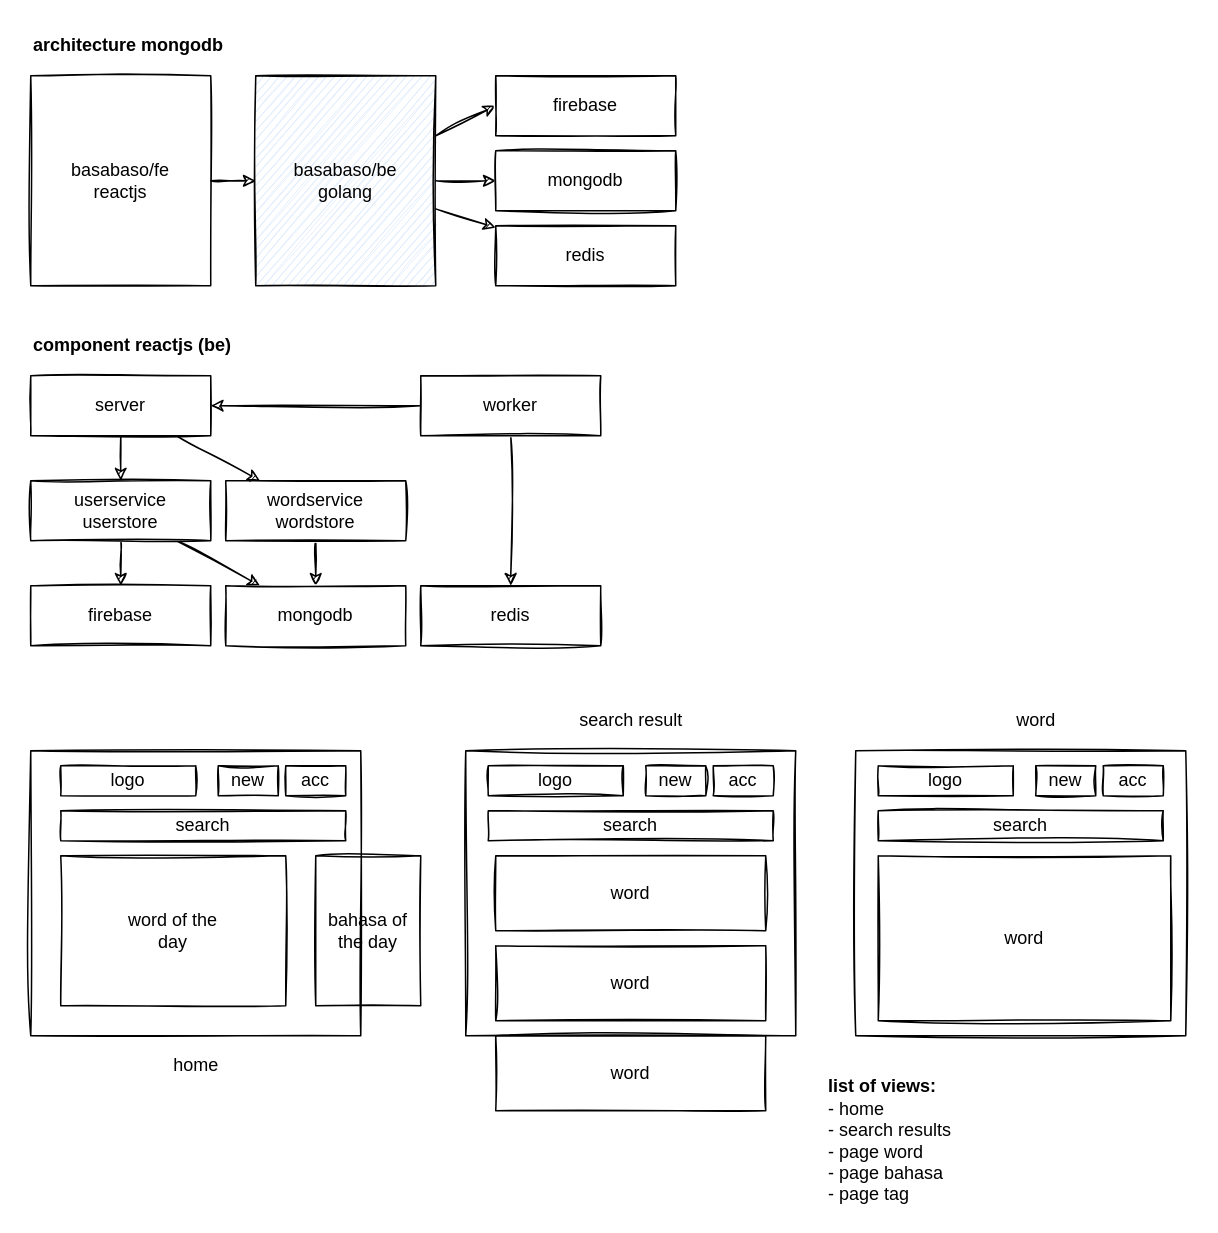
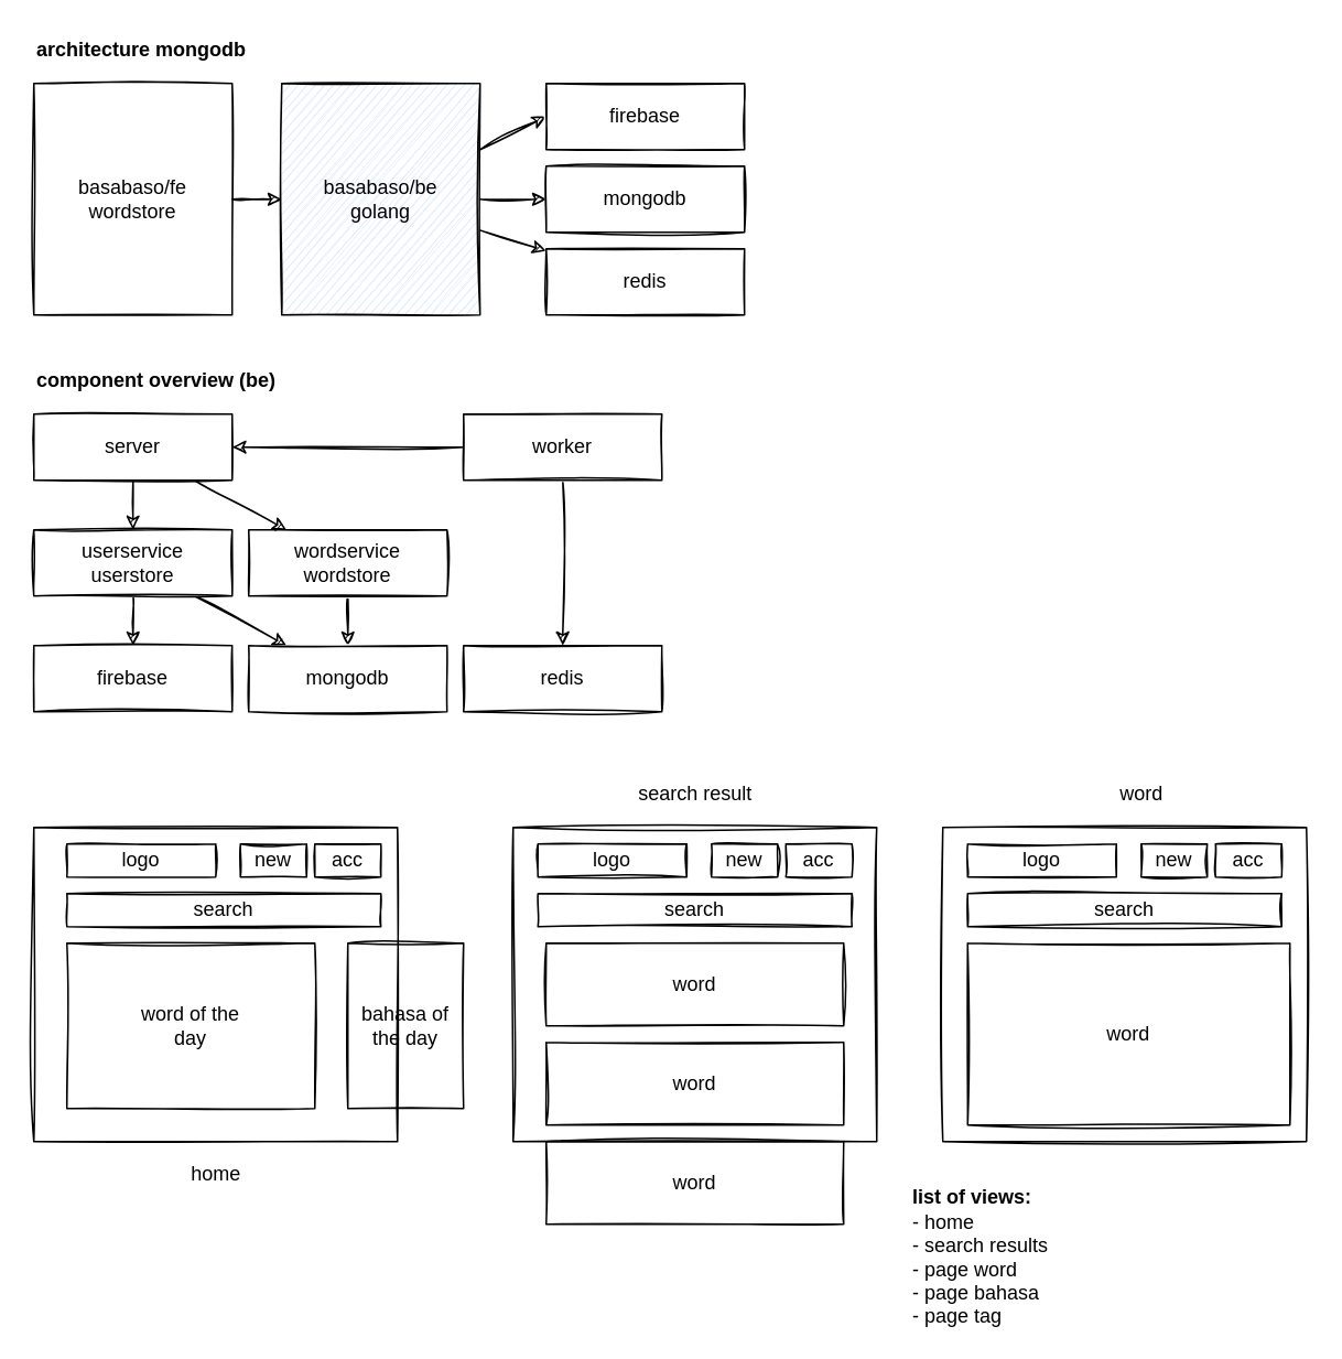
- <mxCell id="7" value="basabaso/fe&lt;br&gt;reactjs" style="rounded=0;whiteSpace=wrap;html=1;sketch=1;" vertex="1" parent="1"><mxGeometry x="20" y="50" width="120" height="140" as="geometry" /></mxCell>
+ <mxCell id="7" value="basabaso/fe&lt;br&gt;wordstore" style="rounded=0;whiteSpace=wrap;html=1;sketch=1;" vertex="1" parent="1"><mxGeometry x="20" y="50" width="120" height="140" as="geometry" /></mxCell>
- <mxCell id="12" value="component reactjs (be)" style="text;html=1;strokeColor=none;fillColor=none;align=left;verticalAlign=middle;whiteSpace=wrap;rounded=0;fontStyle=1;sketch=1;" vertex="1" parent="1"><mxGeometry x="20" y="220" width="230" height="20" as="geometry" /></mxCell>
+ <mxCell id="12" value="component overview (be)" style="text;html=1;strokeColor=none;fillColor=none;align=left;verticalAlign=middle;whiteSpace=wrap;rounded=0;fontStyle=1;sketch=1;" vertex="1" parent="1"><mxGeometry x="20" y="220" width="230" height="20" as="geometry" /></mxCell>
